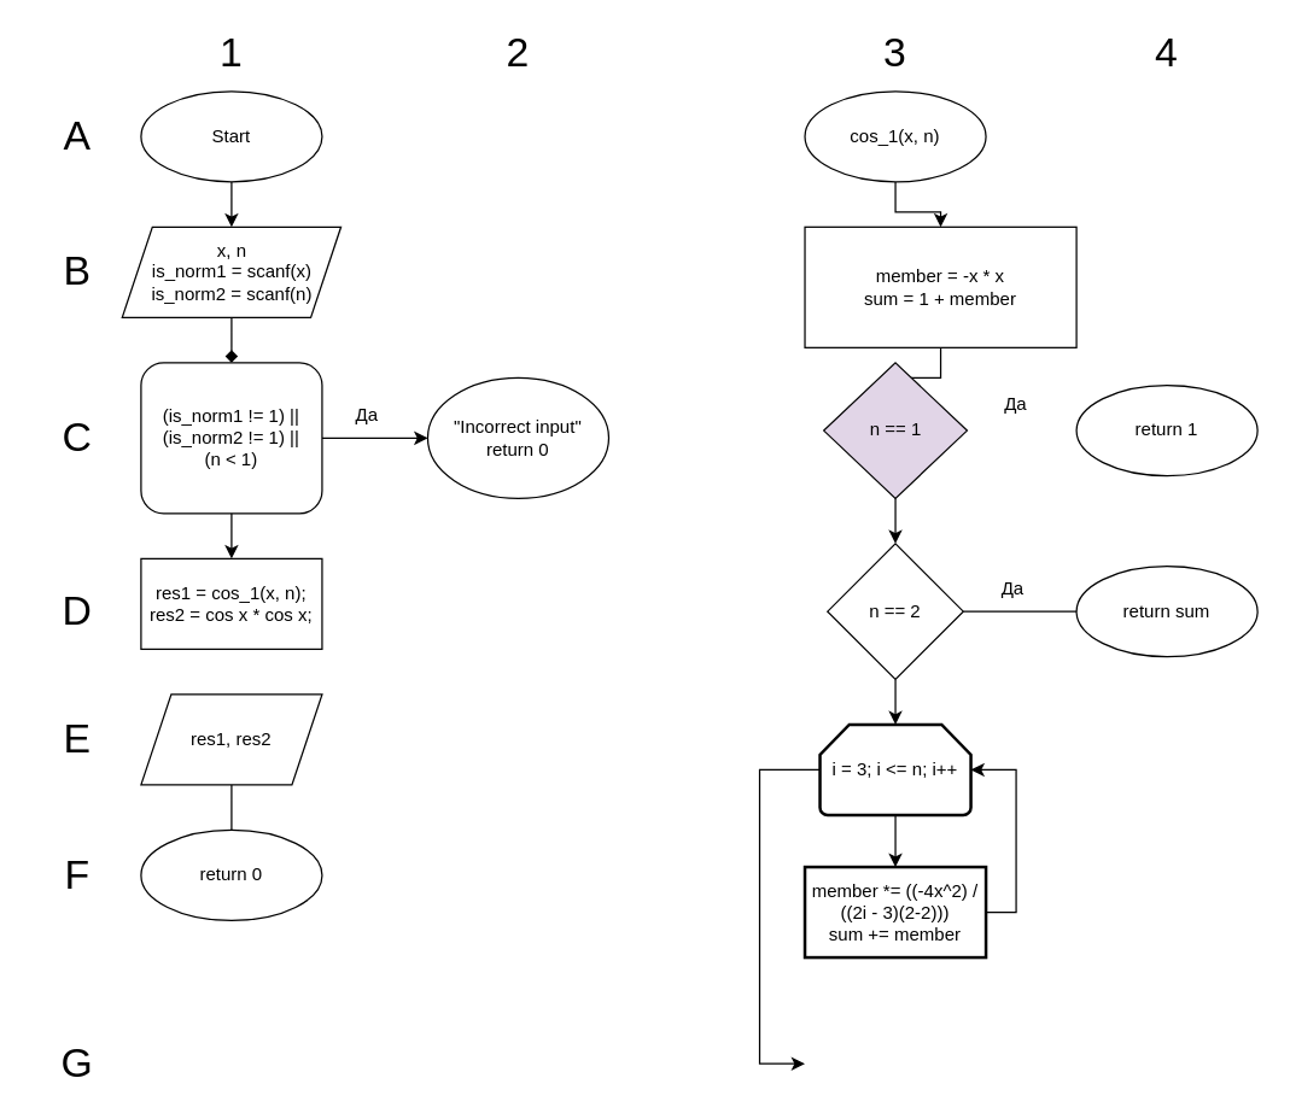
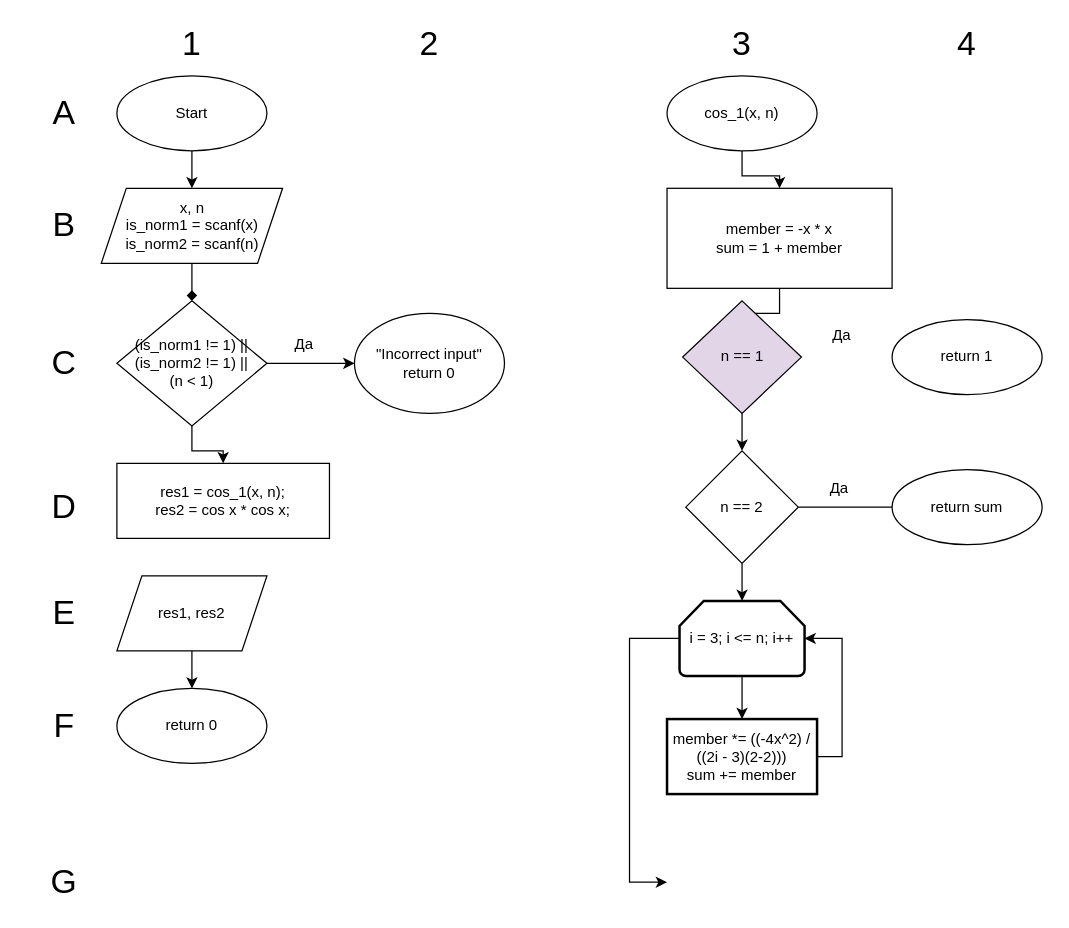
- <mxCell id="8" value="(is_norm1 != 1) ||&lt;br&gt;(is_norm2 != 1) ||&lt;br&gt;(n &amp;lt; 1)" style="whiteSpace=wrap;html=1;rounded=1;" vertex="1" parent="1"><mxGeometry x="93" y="240" width="120" height="100" as="geometry" /></mxCell>
+ <mxCell id="8" value="(is_norm1 != 1) ||&lt;br&gt;(is_norm2 != 1) ||&lt;br&gt;(n &amp;lt; 1)" style="rhombus;whiteSpace=wrap;html=1;" vertex="1" parent="1"><mxGeometry x="93" y="240" width="120" height="100" as="geometry" /></mxCell>
- <mxCell id="10" value="res1 = cos_1(x, n);&lt;br&gt;res2 = cos x * cos x;" style="whiteSpace=wrap;html=1;" vertex="1" parent="1"><mxGeometry x="93" y="370" width="120" height="60" as="geometry" /></mxCell>
+ <mxCell id="10" value="res1 = cos_1(x, n);&lt;br&gt;res2 = cos x * cos x;" style="whiteSpace=wrap;html=1;" vertex="1" parent="1"><mxGeometry x="93" y="370" width="170" height="60" as="geometry" /></mxCell>
- <mxCell id="11" value="" style="edgeStyle=orthogonalEdgeStyle;rounded=0;orthogonalLoop=1;jettySize=auto;html=1;endArrow=none;" edge="1" parent="1" source="12" target="13"><mxGeometry relative="1" as="geometry" /></mxCell>
+ <mxCell id="11" value="" style="edgeStyle=orthogonalEdgeStyle;rounded=0;orthogonalLoop=1;jettySize=auto;html=1;" edge="1" parent="1" source="12" target="13"><mxGeometry relative="1" as="geometry" /></mxCell>
